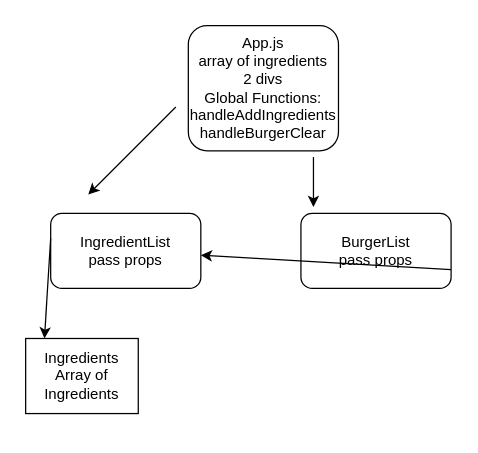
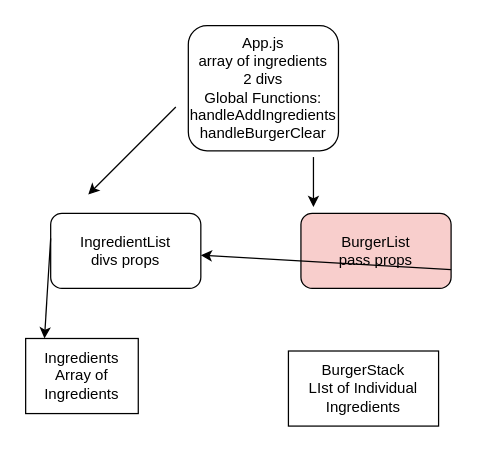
- <mxCell id="4" value="IngredientList&lt;br&gt;pass props" style="rounded=1;whiteSpace=wrap;html=1;" parent="1" vertex="1"><mxGeometry x="40" y="170" width="120" height="60" as="geometry" /></mxCell>
+ <mxCell id="4" value="IngredientList&lt;br&gt;divs props" style="rounded=1;whiteSpace=wrap;html=1;" parent="1" vertex="1"><mxGeometry x="40" y="170" width="120" height="60" as="geometry" /></mxCell>
- <mxCell id="3" value="BurgerList&lt;br&gt;pass props" style="rounded=1;whiteSpace=wrap;html=1;" parent="1" vertex="1"><mxGeometry x="240" y="170" width="120" height="60" as="geometry" /></mxCell>
+ <mxCell id="3" value="BurgerList&lt;br&gt;pass props" style="rounded=1;whiteSpace=wrap;html=1;fillColor=#f8cecc;" parent="1" vertex="1"><mxGeometry x="240" y="170" width="120" height="60" as="geometry" /></mxCell>
+ <mxCell id="8" value="BurgerStack&lt;br&gt;LIst of Individual Ingredients" style="rounded=0;whiteSpace=wrap;html=1;" parent="1" vertex="1"><mxGeometry x="230" y="280" width="120" height="60" as="geometry" /></mxCell>
